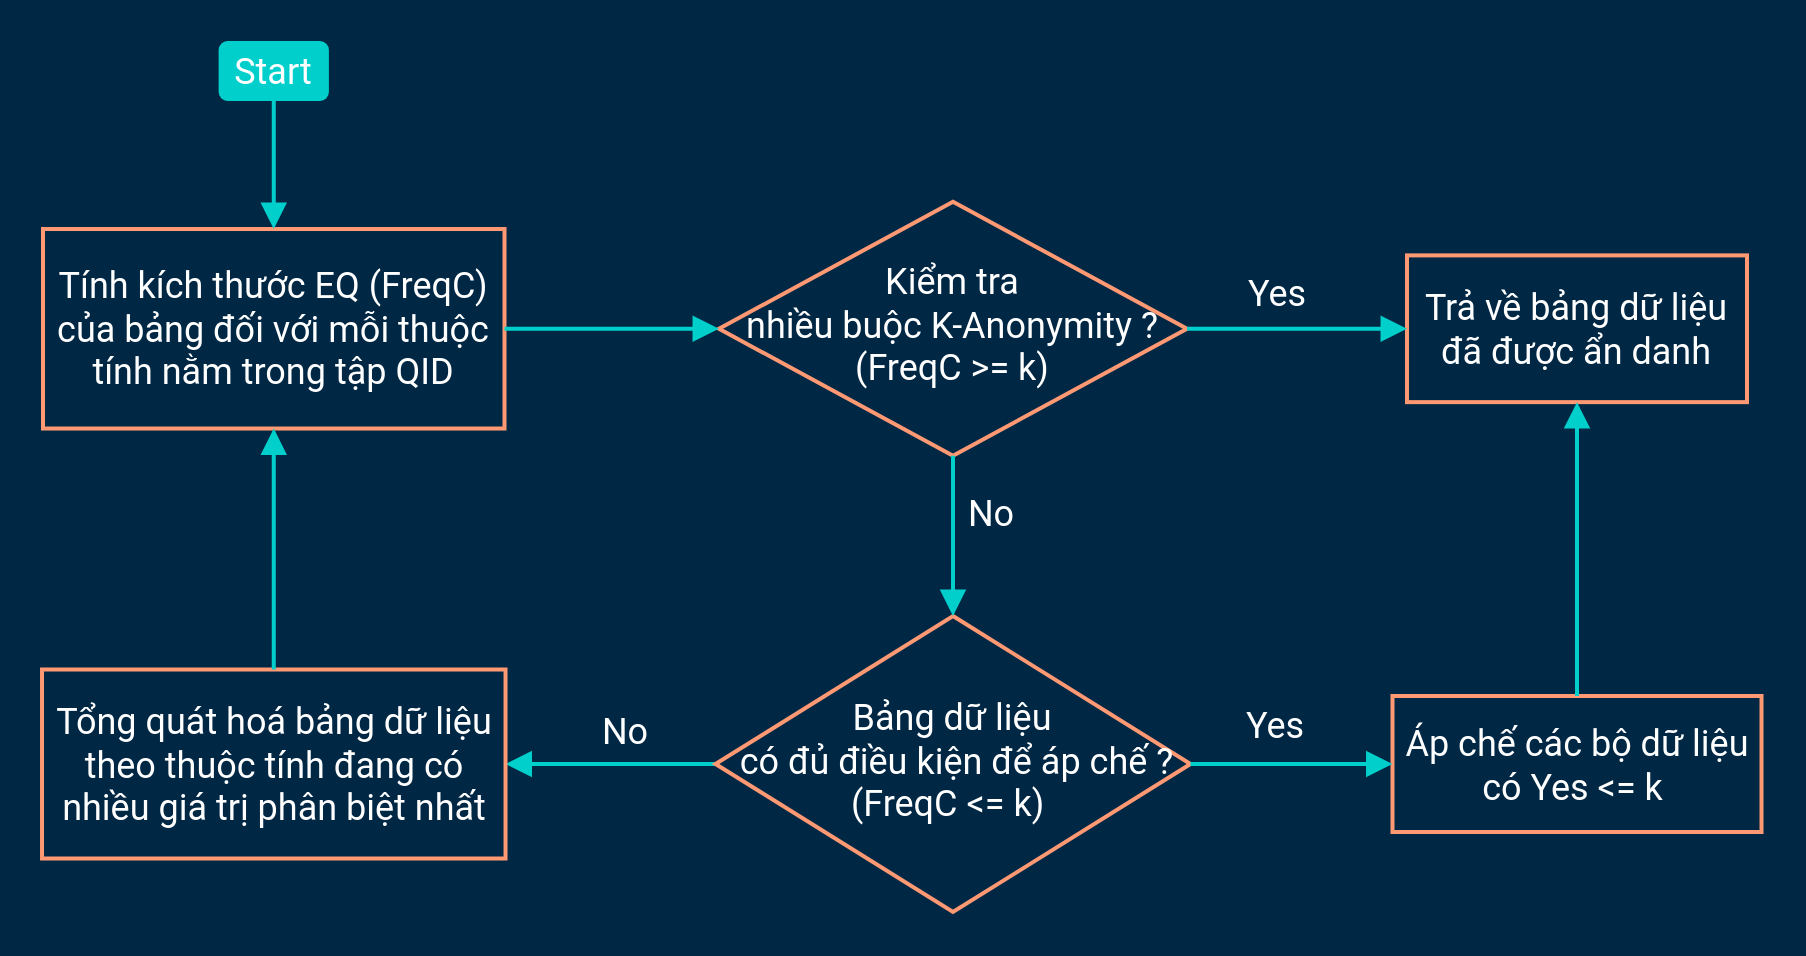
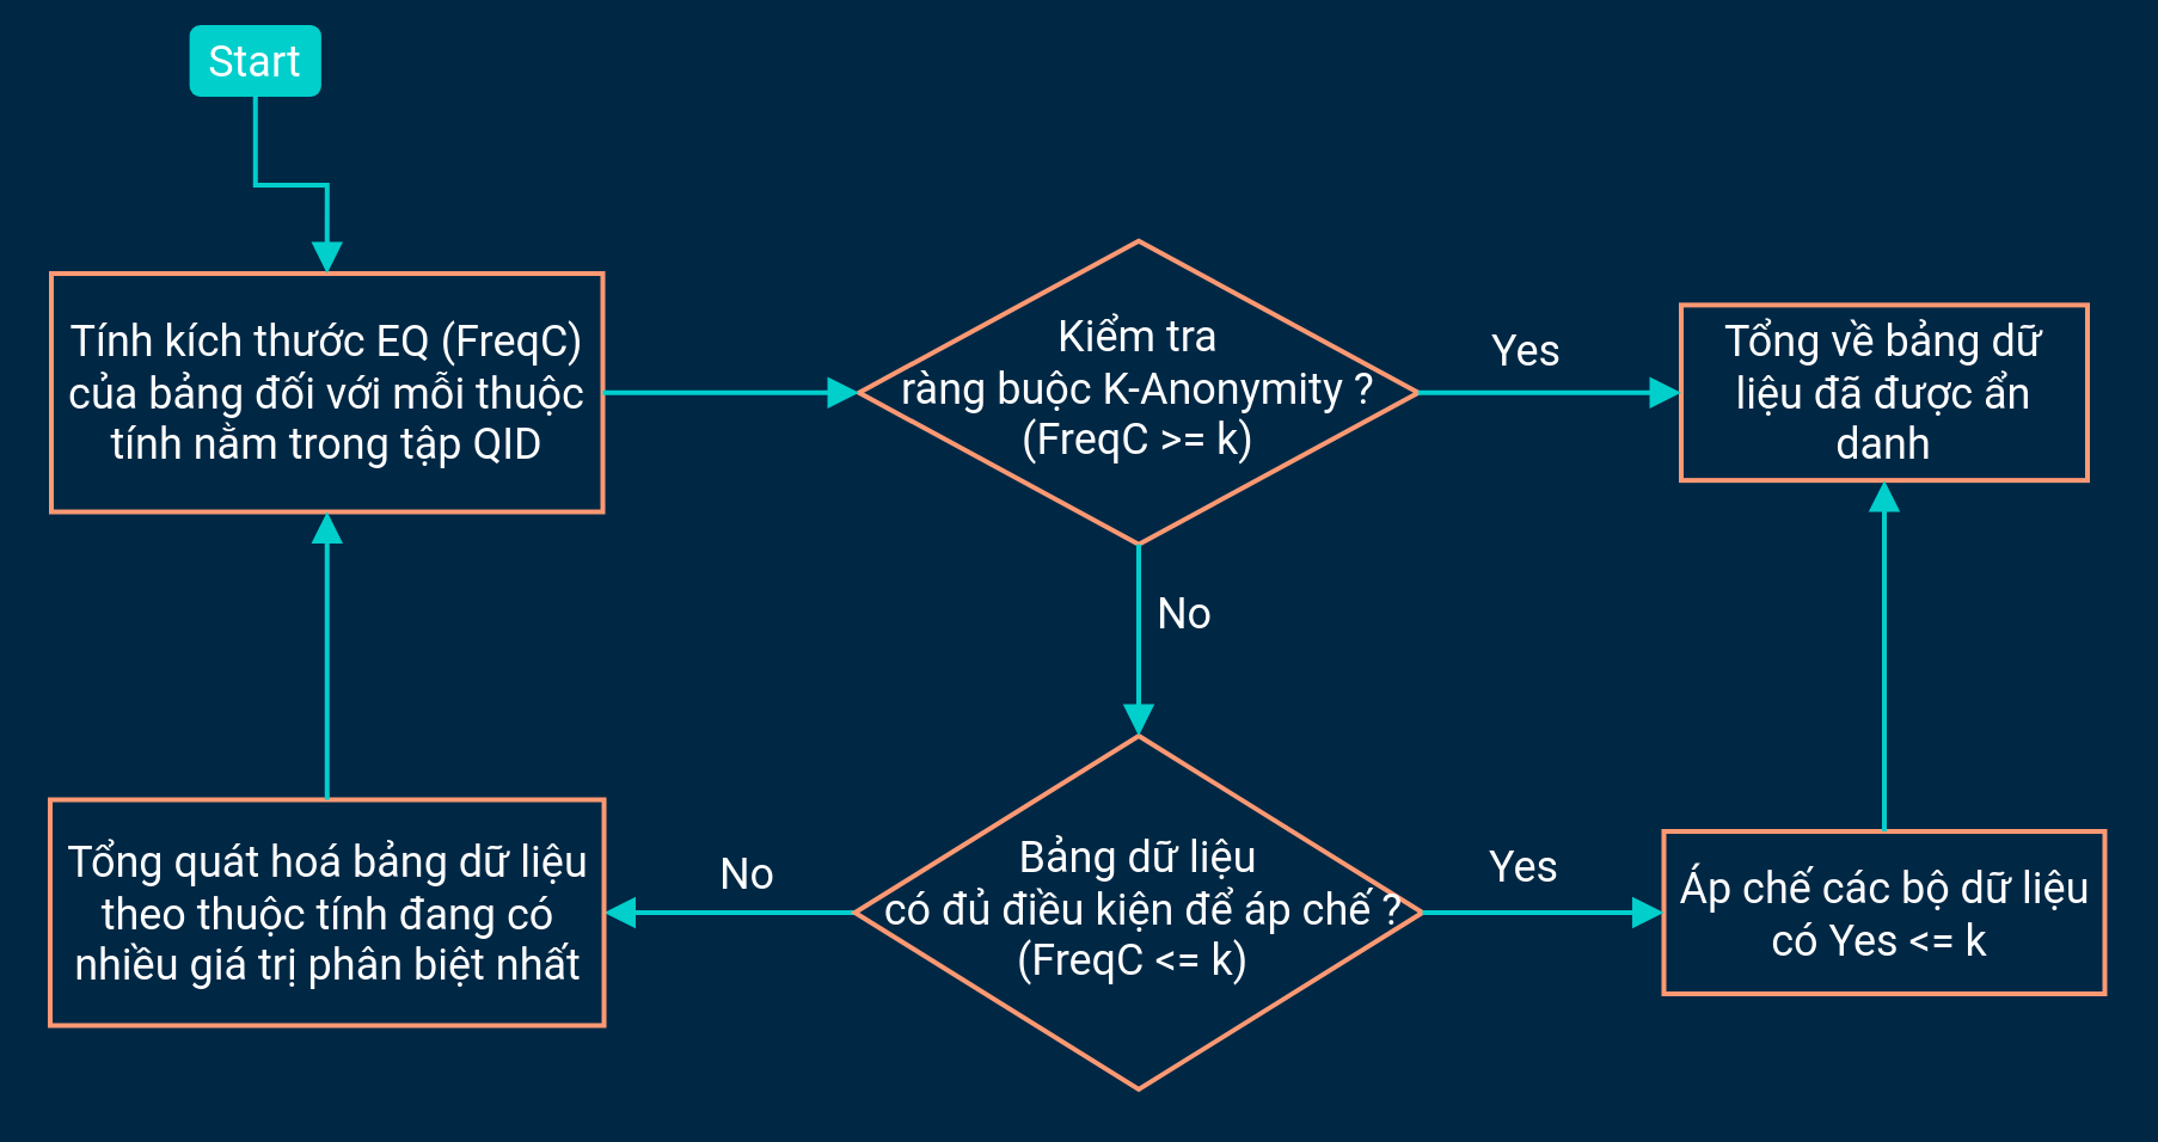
- <mxCell id="5" value="Start" style="rounded=1;whiteSpace=wrap;html=1;fontSize=18;glass=0;strokeWidth=1;shadow=0;fontColor=#FFFFFF;perimeterSpacing=0;fontFamily=roboto;fontSource=https%3A%2F%2Ffonts.googleapis.com%2Fcss2%3Ffamily%3DRoboto%26display%3Dswap;strokeColor=none;fillColor=#00CFCC;" parent="1" vertex="1"><mxGeometry x="108.82" y="20" width="55.13" height="30" as="geometry" /></mxCell>
+ <mxCell id="5" value="Start" style="rounded=1;whiteSpace=wrap;html=1;fontSize=18;glass=0;strokeWidth=1;shadow=0;fontColor=#FFFFFF;perimeterSpacing=0;fontFamily=roboto;fontSource=https%3A%2F%2Ffonts.googleapis.com%2Fcss2%3Ffamily%3DRoboto%26display%3Dswap;strokeColor=none;fillColor=#00CFCC;" parent="1" vertex="1"><mxGeometry x="78.82" y="10" width="55.13" height="30" as="geometry" /></mxCell>
- <mxCell id="6" value="Kiểm tra &lt;br style=&quot;font-size: 18px;&quot;&gt;nhiều buộc K-Anonymity ?&lt;br style=&quot;font-size: 18px;&quot;&gt;(FreqC &amp;gt;= k)" style="rhombus;whiteSpace=wrap;html=1;shadow=0;fontFamily=roboto;fontSize=18;align=center;strokeWidth=2;spacing=6;spacingTop=-4;gradientColor=#ffffff;fillColor=none;fontSource=https%3A%2F%2Ffonts.googleapis.com%2Fcss2%3Ffamily%3DRoboto%26display%3Dswap;fontColor=#FFFFFF;strokeColor=#ff9973;" parent="1" vertex="1"><mxGeometry x="359" y="100.38" width="234" height="127" as="geometry" /></mxCell>
+ <mxCell id="6" value="Kiểm tra &lt;br style=&quot;font-size: 18px;&quot;&gt;ràng buộc K-Anonymity ?&lt;br style=&quot;font-size: 18px;&quot;&gt;(FreqC &amp;gt;= k)" style="rhombus;whiteSpace=wrap;html=1;shadow=0;fontFamily=roboto;fontSize=18;align=center;strokeWidth=2;spacing=6;spacingTop=-4;gradientColor=#ffffff;fillColor=none;fontSource=https%3A%2F%2Ffonts.googleapis.com%2Fcss2%3Ffamily%3DRoboto%26display%3Dswap;fontColor=#FFFFFF;strokeColor=#ff9973;" parent="1" vertex="1"><mxGeometry x="359" y="100.38" width="234" height="127" as="geometry" /></mxCell>
- <mxCell id="7" value="Trả về bảng dữ liệu đã được ẩn danh" style="rounded=0;whiteSpace=wrap;html=1;fontSize=18;glass=0;strokeWidth=2;shadow=0;spacingLeft=5;spacingRight=5;gradientColor=#ffffff;fillColor=none;fontFamily=roboto;fontSource=https%3A%2F%2Ffonts.googleapis.com%2Fcss2%3Ffamily%3DRoboto%26display%3Dswap;fontColor=#FFFFFF;strokeColor=#ff9973;" parent="1" vertex="1"><mxGeometry x="703" y="127.19" width="170" height="73.38" as="geometry" /></mxCell>
+ <mxCell id="7" value="Tổng về bảng dữ liệu đã được ẩn danh" style="rounded=0;whiteSpace=wrap;html=1;fontSize=18;glass=0;strokeWidth=2;shadow=0;spacingLeft=5;spacingRight=5;gradientColor=#ffffff;fillColor=none;fontFamily=roboto;fontSource=https%3A%2F%2Ffonts.googleapis.com%2Fcss2%3Ffamily%3DRoboto%26display%3Dswap;fontColor=#FFFFFF;strokeColor=#ff9973;" parent="1" vertex="1"><mxGeometry x="703" y="127.19" width="170" height="73.38" as="geometry" /></mxCell>
